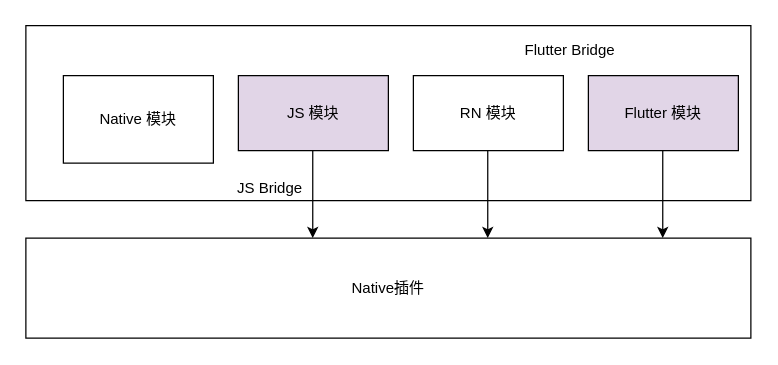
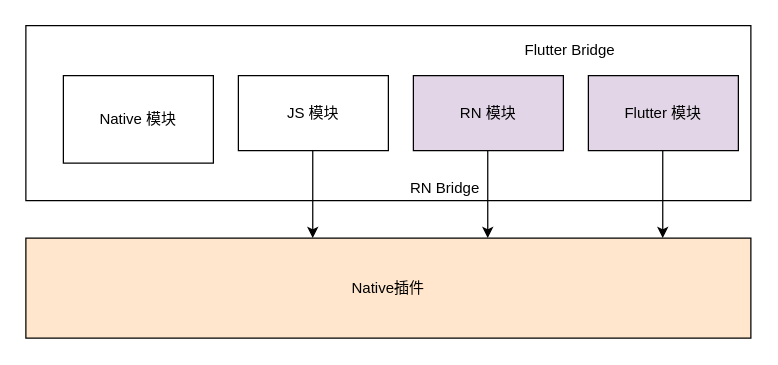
- <mxCell id="5" value="JS 模块" style="rounded=0;whiteSpace=wrap;html=1;fillColor=#e1d5e7;" parent="1" vertex="1"><mxGeometry x="190" y="60" width="120" height="60" as="geometry" /></mxCell>
+ <mxCell id="5" value="JS 模块" style="rounded=0;whiteSpace=wrap;html=1;" parent="1" vertex="1"><mxGeometry x="190" y="60" width="120" height="60" as="geometry" /></mxCell>
- <mxCell id="6" value="RN 模块" style="rounded=0;whiteSpace=wrap;html=1;" parent="1" vertex="1"><mxGeometry x="330" y="60" width="120" height="60" as="geometry" /></mxCell>
+ <mxCell id="6" value="RN 模块" style="rounded=0;whiteSpace=wrap;html=1;fillColor=#e1d5e7;" parent="1" vertex="1"><mxGeometry x="330" y="60" width="120" height="60" as="geometry" /></mxCell>
- <mxCell id="11" value="JS Bridge" style="text;html=1;align=center;verticalAlign=middle;resizable=0;points=[];autosize=1;strokeColor=none;" parent="1" vertex="1"><mxGeometry x="180" y="140" width="70" height="20" as="geometry" /></mxCell>
+ <mxCell id="12" value="RN Bridge" style="text;html=1;align=center;verticalAlign=middle;resizable=0;points=[];autosize=1;strokeColor=none;" parent="1" vertex="1"><mxGeometry x="320" y="140" width="70" height="20" as="geometry" /></mxCell>
- <mxCell id="2" value="Native插件" style="rounded=0;whiteSpace=wrap;html=1;" parent="1" vertex="1"><mxGeometry x="20" y="190" width="580" height="80" as="geometry" /></mxCell>
+ <mxCell id="2" value="Native插件" style="rounded=0;whiteSpace=wrap;html=1;fillColor=#ffe6cc;" parent="1" vertex="1"><mxGeometry x="20" y="190" width="580" height="80" as="geometry" /></mxCell>
